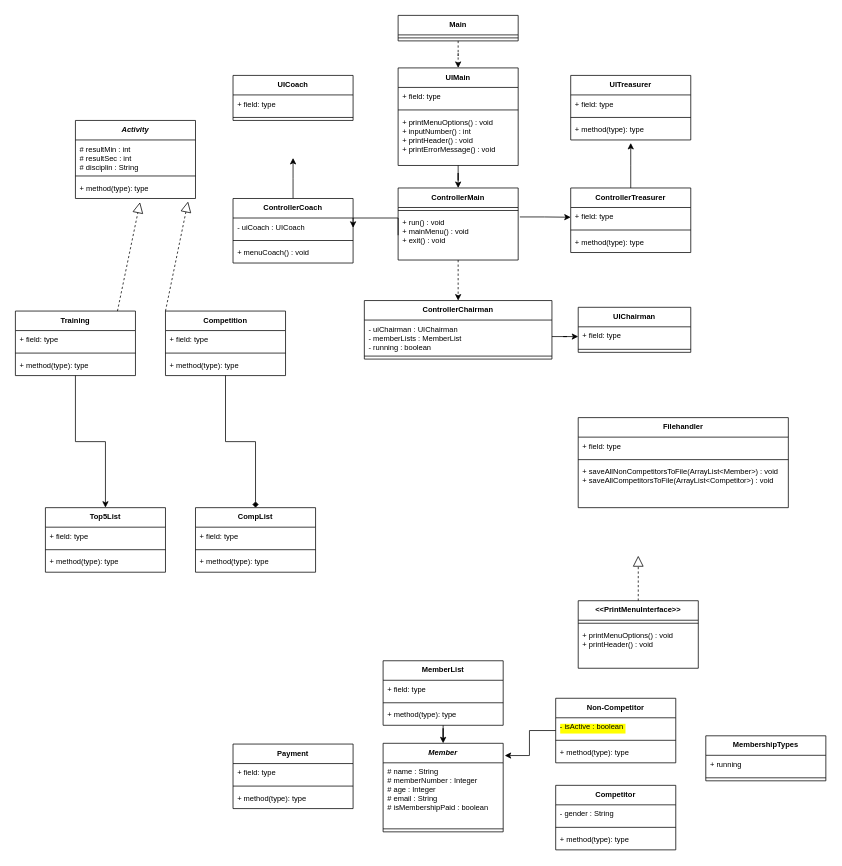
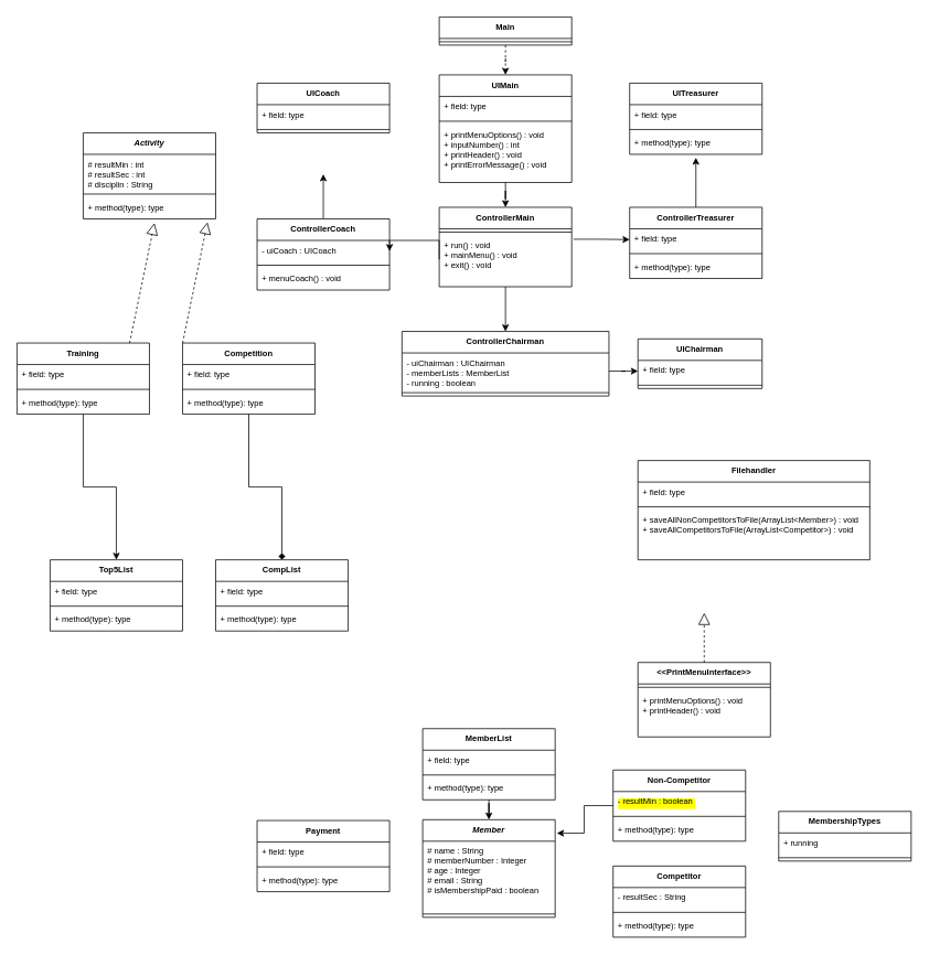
- <mxCell id="13" value="" style="edgeStyle=orthogonalEdgeStyle;rounded=0;orthogonalLoop=1;jettySize=auto;html=1;entryX=0.5;entryY=0;entryDx=0;entryDy=0;entryPerimeter=0;fontSize=10;dashed=1;" edge="1" parent="1" source="14" target="10"><mxGeometry relative="1" as="geometry"><mxPoint x="610" y="330" as="targetPoint" /></mxGeometry></mxCell>
+ <mxCell id="13" value="" style="edgeStyle=orthogonalEdgeStyle;rounded=0;orthogonalLoop=1;jettySize=auto;html=1;entryX=0.5;entryY=0;entryDx=0;entryDy=0;entryPerimeter=0;fontSize=10;" edge="1" parent="1" source="14" target="10"><mxGeometry relative="1" as="geometry"><mxPoint x="610" y="330" as="targetPoint" /></mxGeometry></mxCell>
- <mxCell id="30" value="- isActive : boolean" style="text;strokeColor=none;fillColor=none;align=left;verticalAlign=top;spacingLeft=4;spacingRight=4;overflow=hidden;rotatable=0;points=[[0,0.5],[1,0.5]];portConstraint=eastwest;fontSize=10;labelBackgroundColor=#FFFF00;" parent="29" vertex="1"><mxGeometry y="26" width="160" height="26" as="geometry" /></mxCell>
+ <mxCell id="30" value="- resultMin : boolean" style="text;strokeColor=none;fillColor=none;align=left;verticalAlign=top;spacingLeft=4;spacingRight=4;overflow=hidden;rotatable=0;points=[[0,0.5],[1,0.5]];portConstraint=eastwest;fontSize=10;labelBackgroundColor=#FFFF00;" parent="29" vertex="1"><mxGeometry y="26" width="160" height="26" as="geometry" /></mxCell>
- <mxCell id="34" value="- gender : String" style="text;strokeColor=none;fillColor=none;align=left;verticalAlign=top;spacingLeft=4;spacingRight=4;overflow=hidden;rotatable=0;points=[[0,0.5],[1,0.5]];portConstraint=eastwest;fontSize=10;" parent="33" vertex="1"><mxGeometry y="26" width="160" height="26" as="geometry" /></mxCell>
+ <mxCell id="34" value="- resultSec : String" style="text;strokeColor=none;fillColor=none;align=left;verticalAlign=top;spacingLeft=4;spacingRight=4;overflow=hidden;rotatable=0;points=[[0,0.5],[1,0.5]];portConstraint=eastwest;fontSize=10;" parent="33" vertex="1"><mxGeometry y="26" width="160" height="26" as="geometry" /></mxCell>
